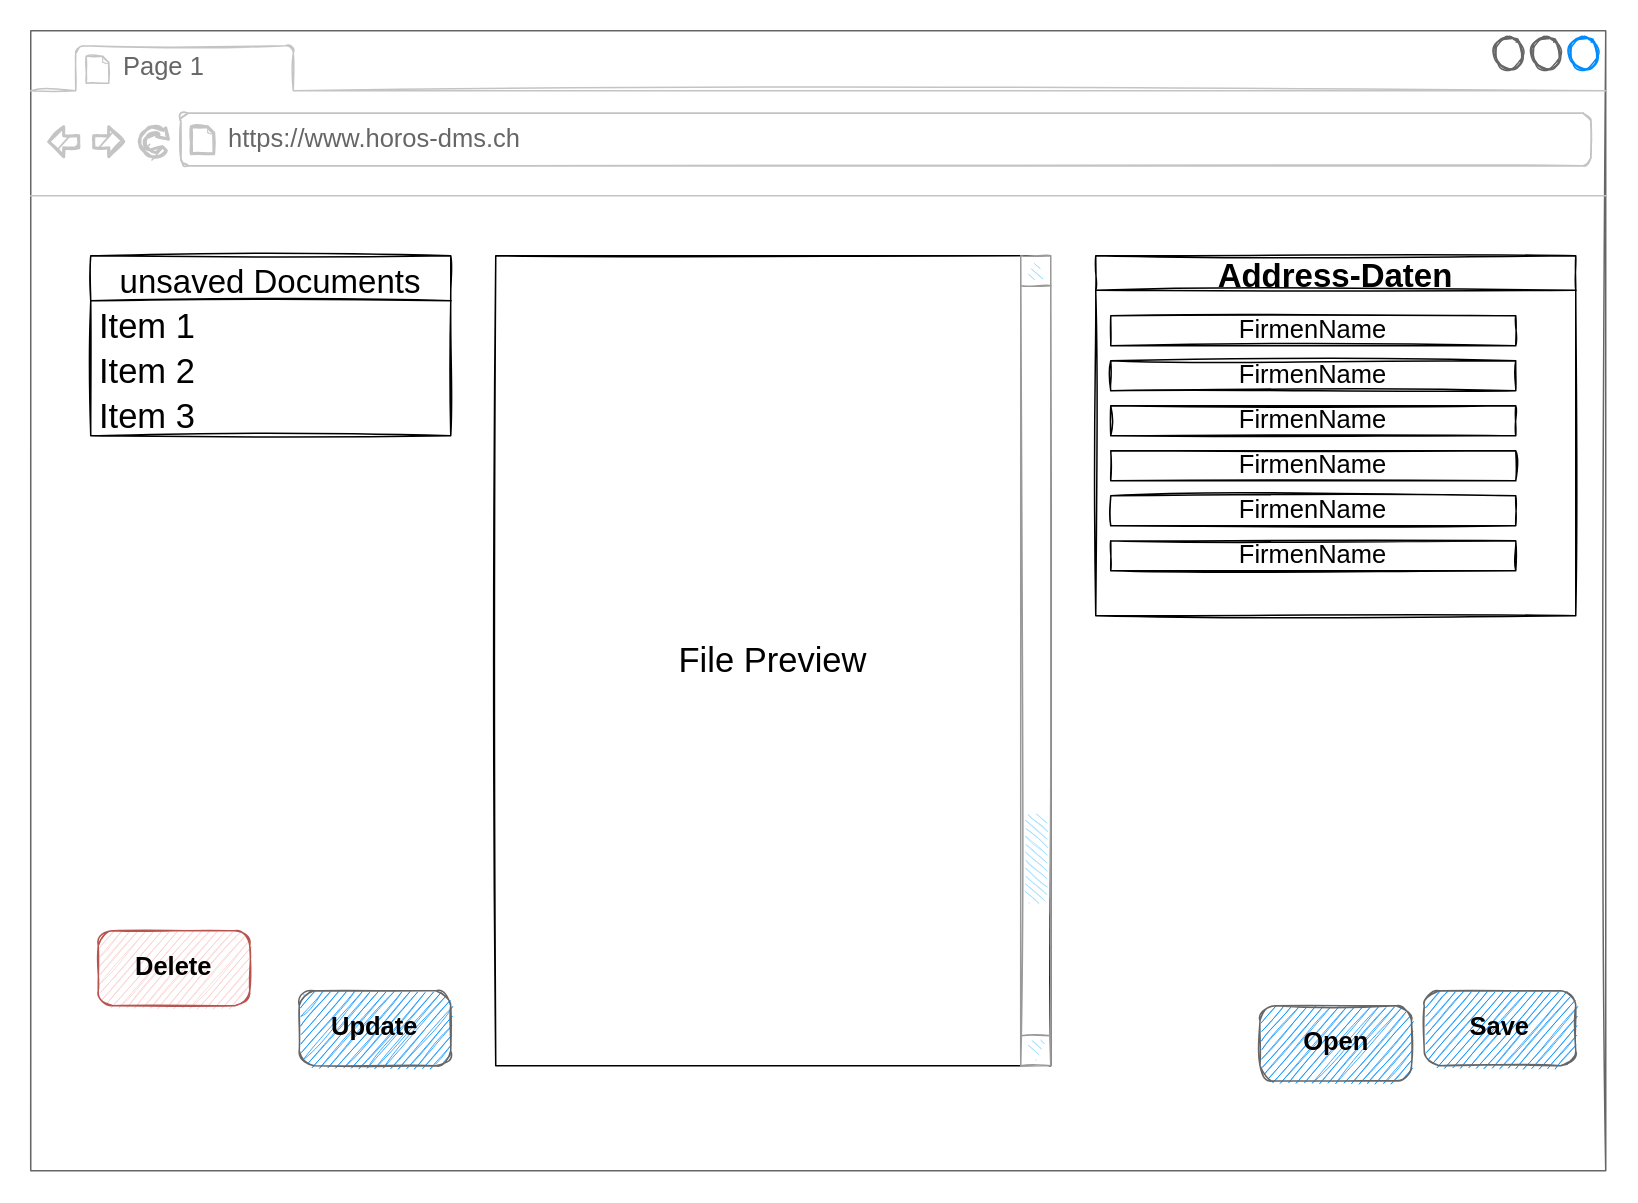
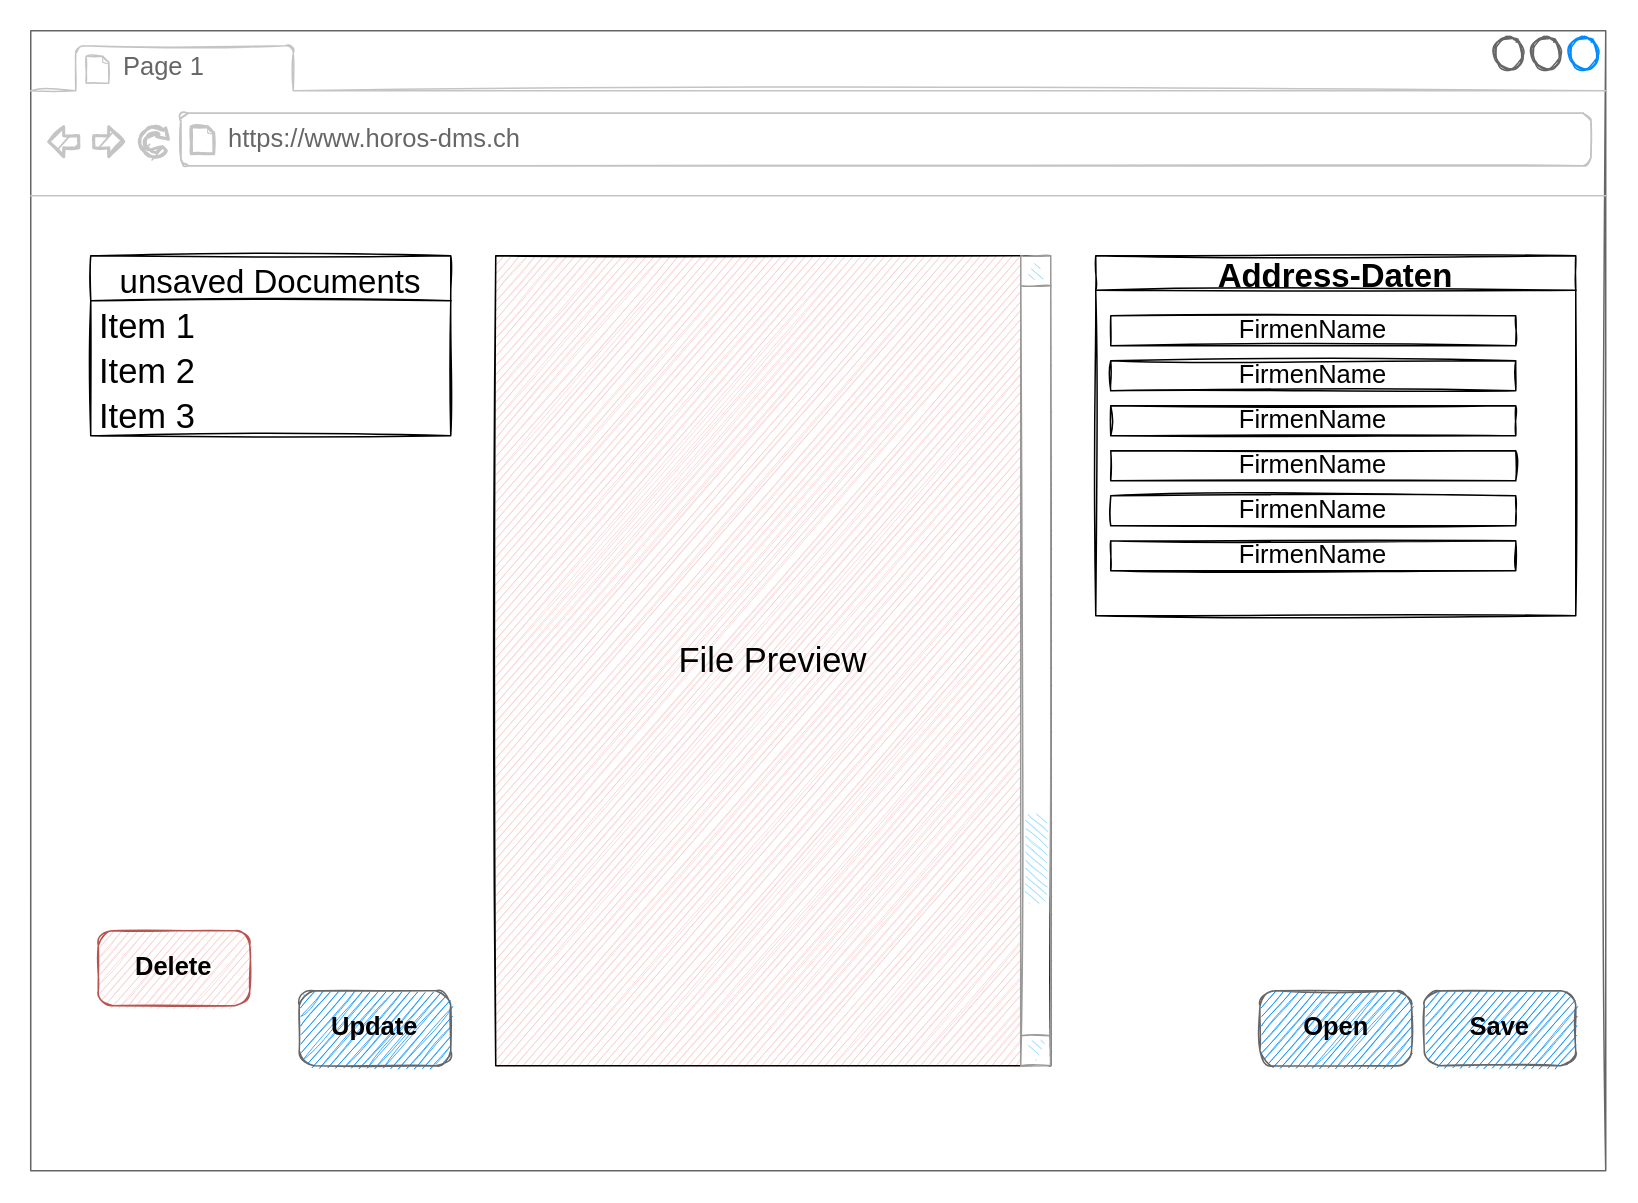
- <mxCell id="5" value="&lt;font style=&quot;font-size: 23px&quot;&gt;File Preview&lt;/font&gt;" style="rounded=0;whiteSpace=wrap;html=1;sketch=1;" vertex="1" parent="2"><mxGeometry x="310" y="150" width="370" height="540" as="geometry" /></mxCell>
+ <mxCell id="5" value="&lt;font style=&quot;font-size: 23px&quot;&gt;File Preview&lt;/font&gt;" style="rounded=0;whiteSpace=wrap;html=1;sketch=1;fillColor=#f8cecc;" vertex="1" parent="2"><mxGeometry x="310" y="150" width="370" height="540" as="geometry" /></mxCell>
- <mxCell id="21" value="&lt;font color=&quot;#000000&quot;&gt;Open&lt;/font&gt;" style="strokeWidth=1;shadow=0;dashed=0;align=center;html=1;shape=mxgraph.mockup.buttons.button;strokeColor=#666666;fontColor=#ffffff;mainText=;buttonStyle=round;fontSize=17;fontStyle=1;fillColor=#008cff;whiteSpace=wrap;sketch=1;fontFamily=Helvetica;" vertex="1" parent="2"><mxGeometry x="819.5" y="650" width="101" height="50" as="geometry" /></mxCell>
+ <mxCell id="21" value="&lt;font color=&quot;#000000&quot;&gt;Open&lt;/font&gt;" style="strokeWidth=1;shadow=0;dashed=0;align=center;html=1;shape=mxgraph.mockup.buttons.button;strokeColor=#666666;fontColor=#ffffff;mainText=;buttonStyle=round;fontSize=17;fontStyle=1;fillColor=#008cff;whiteSpace=wrap;sketch=1;fontFamily=Helvetica;" vertex="1" parent="2"><mxGeometry x="819.5" y="640" width="101" height="50" as="geometry" /></mxCell>
